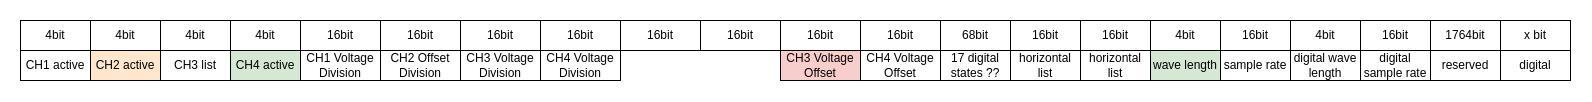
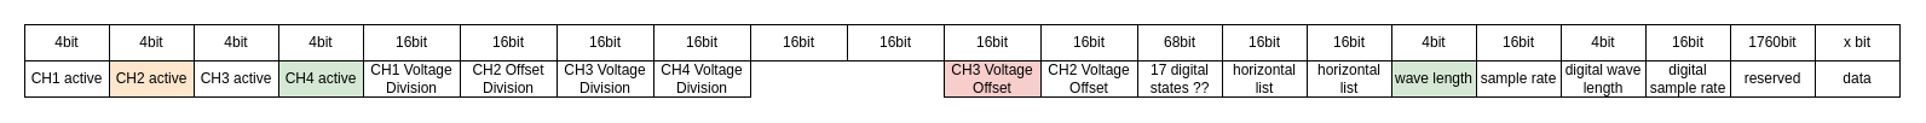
- <mxCell id="38" value="1764bit" style="rounded=0;whiteSpace=wrap;html=1;" vertex="1" parent="1"><mxGeometry x="1430" y="20" width="70" height="30" as="geometry" /></mxCell>
+ <mxCell id="38" value="1760bit" style="rounded=0;whiteSpace=wrap;html=1;" vertex="1" parent="1"><mxGeometry x="1430" y="20" width="70" height="30" as="geometry" /></mxCell>
- <mxCell id="7" value="CH3 list" style="rounded=0;whiteSpace=wrap;html=1;" vertex="1" parent="1"><mxGeometry x="160" y="50" width="70" height="30" as="geometry" /></mxCell>
+ <mxCell id="7" value="CH3 active" style="rounded=0;whiteSpace=wrap;html=1;" vertex="1" parent="1"><mxGeometry x="160" y="50" width="70" height="30" as="geometry" /></mxCell>
- <mxCell id="23" value="&lt;div&gt;CH4 Voltage Offset&lt;/div&gt;" style="rounded=0;whiteSpace=wrap;html=1;" vertex="1" parent="1"><mxGeometry x="860" y="50" width="80" height="30" as="geometry" /></mxCell>
+ <mxCell id="23" value="&lt;div&gt;CH2 Voltage Offset&lt;/div&gt;" style="rounded=0;whiteSpace=wrap;html=1;" vertex="1" parent="1"><mxGeometry x="860" y="50" width="80" height="30" as="geometry" /></mxCell>
- <mxCell id="41" value="digital" style="rounded=0;whiteSpace=wrap;html=1;" vertex="1" parent="1"><mxGeometry x="1500" y="50" width="70" height="30" as="geometry" /></mxCell>
+ <mxCell id="41" value="data" style="rounded=0;whiteSpace=wrap;html=1;" vertex="1" parent="1"><mxGeometry x="1500" y="50" width="70" height="30" as="geometry" /></mxCell>
